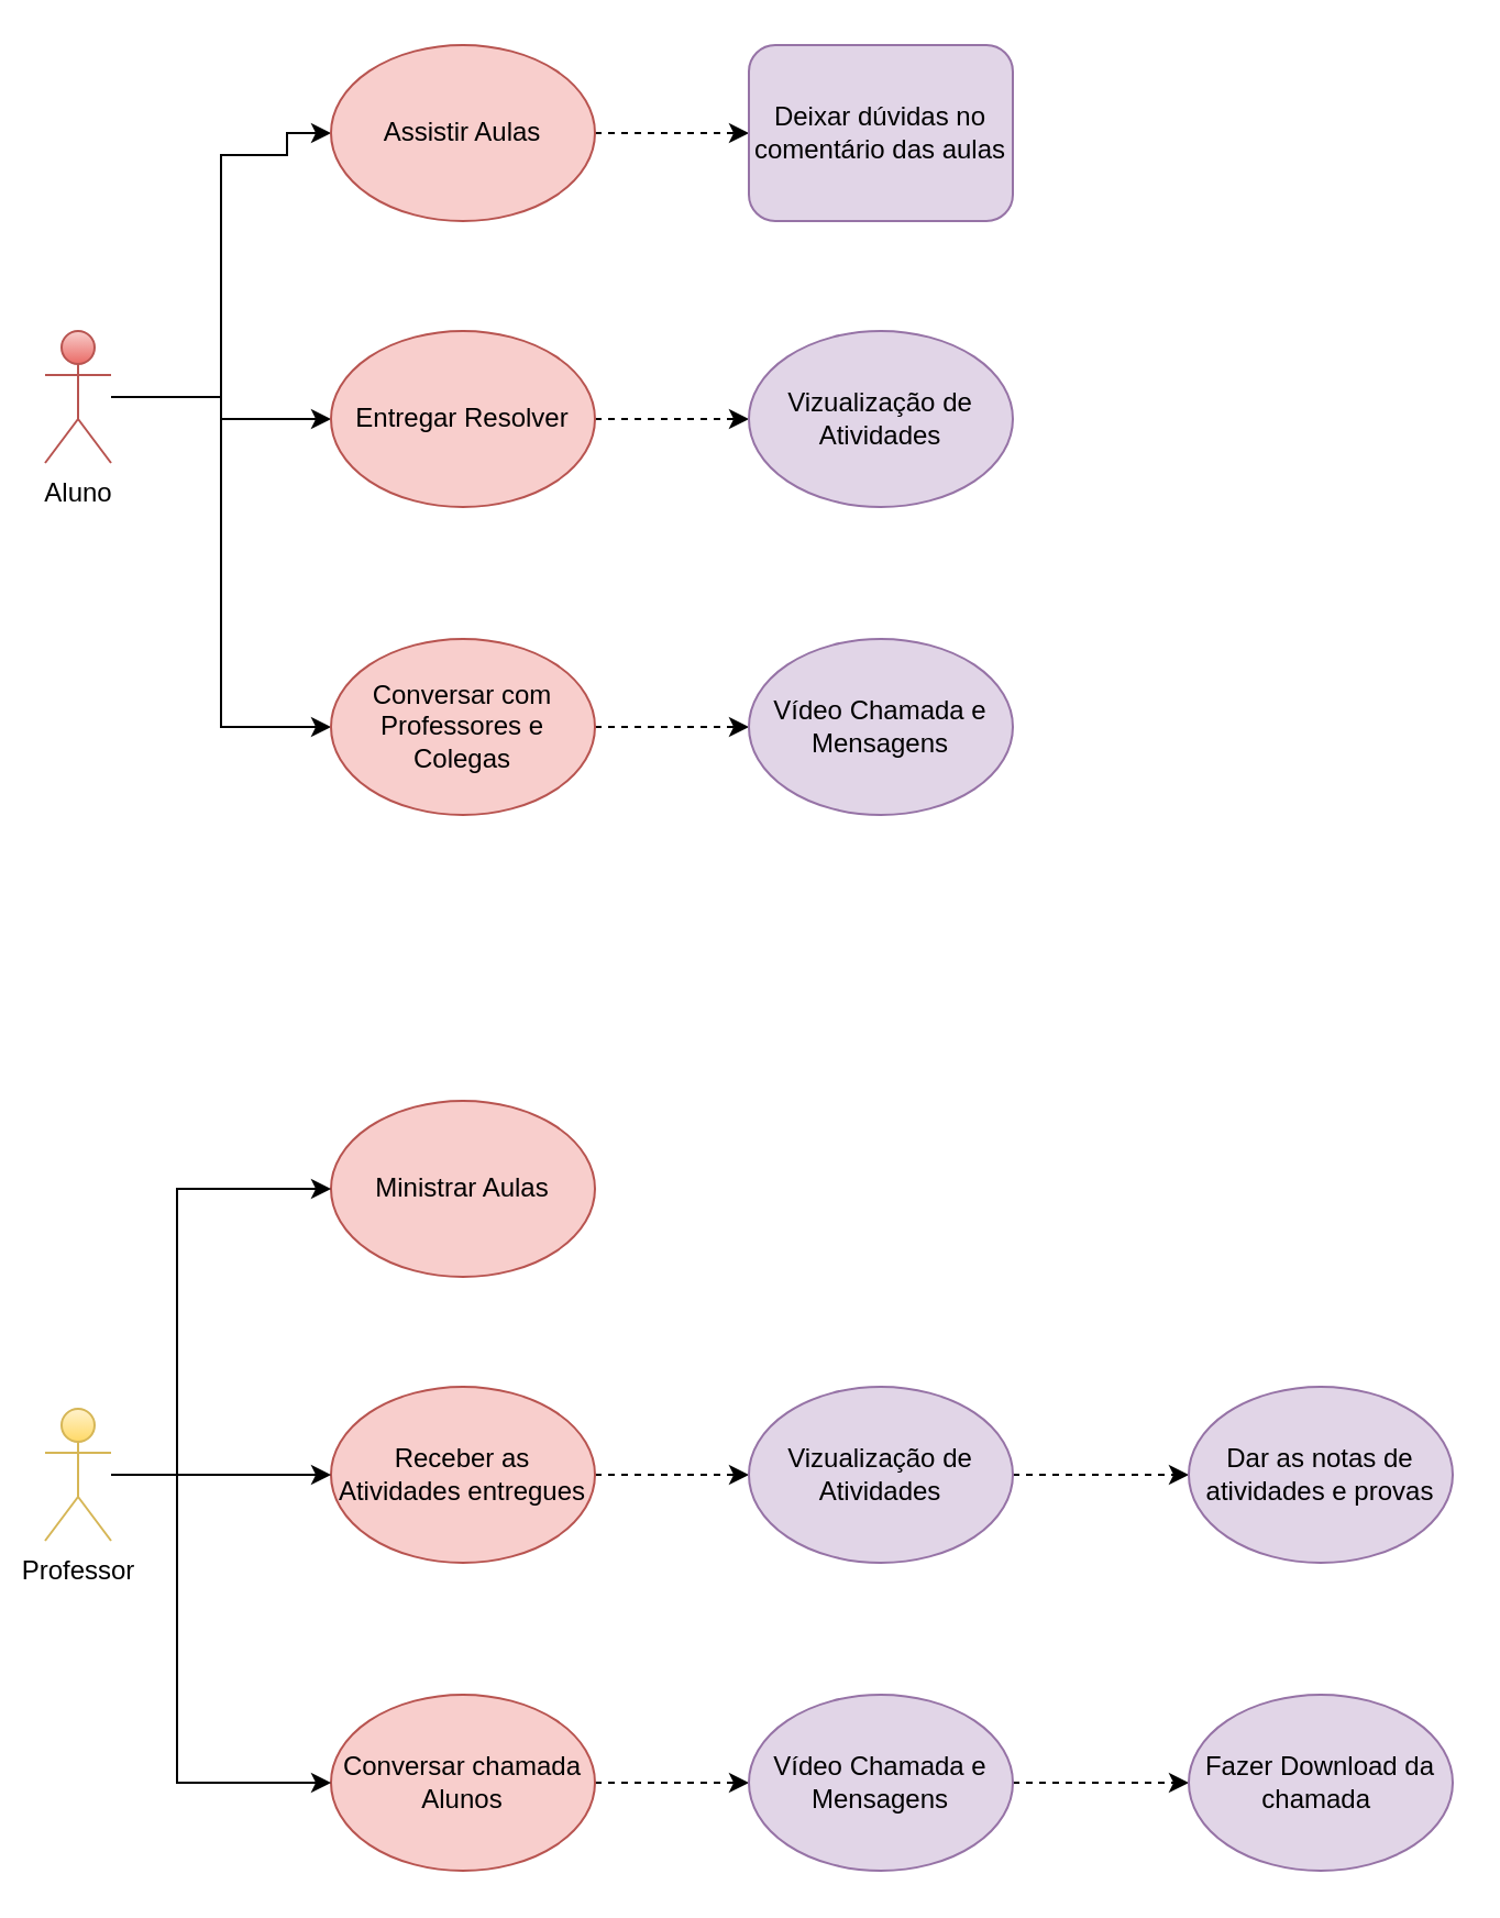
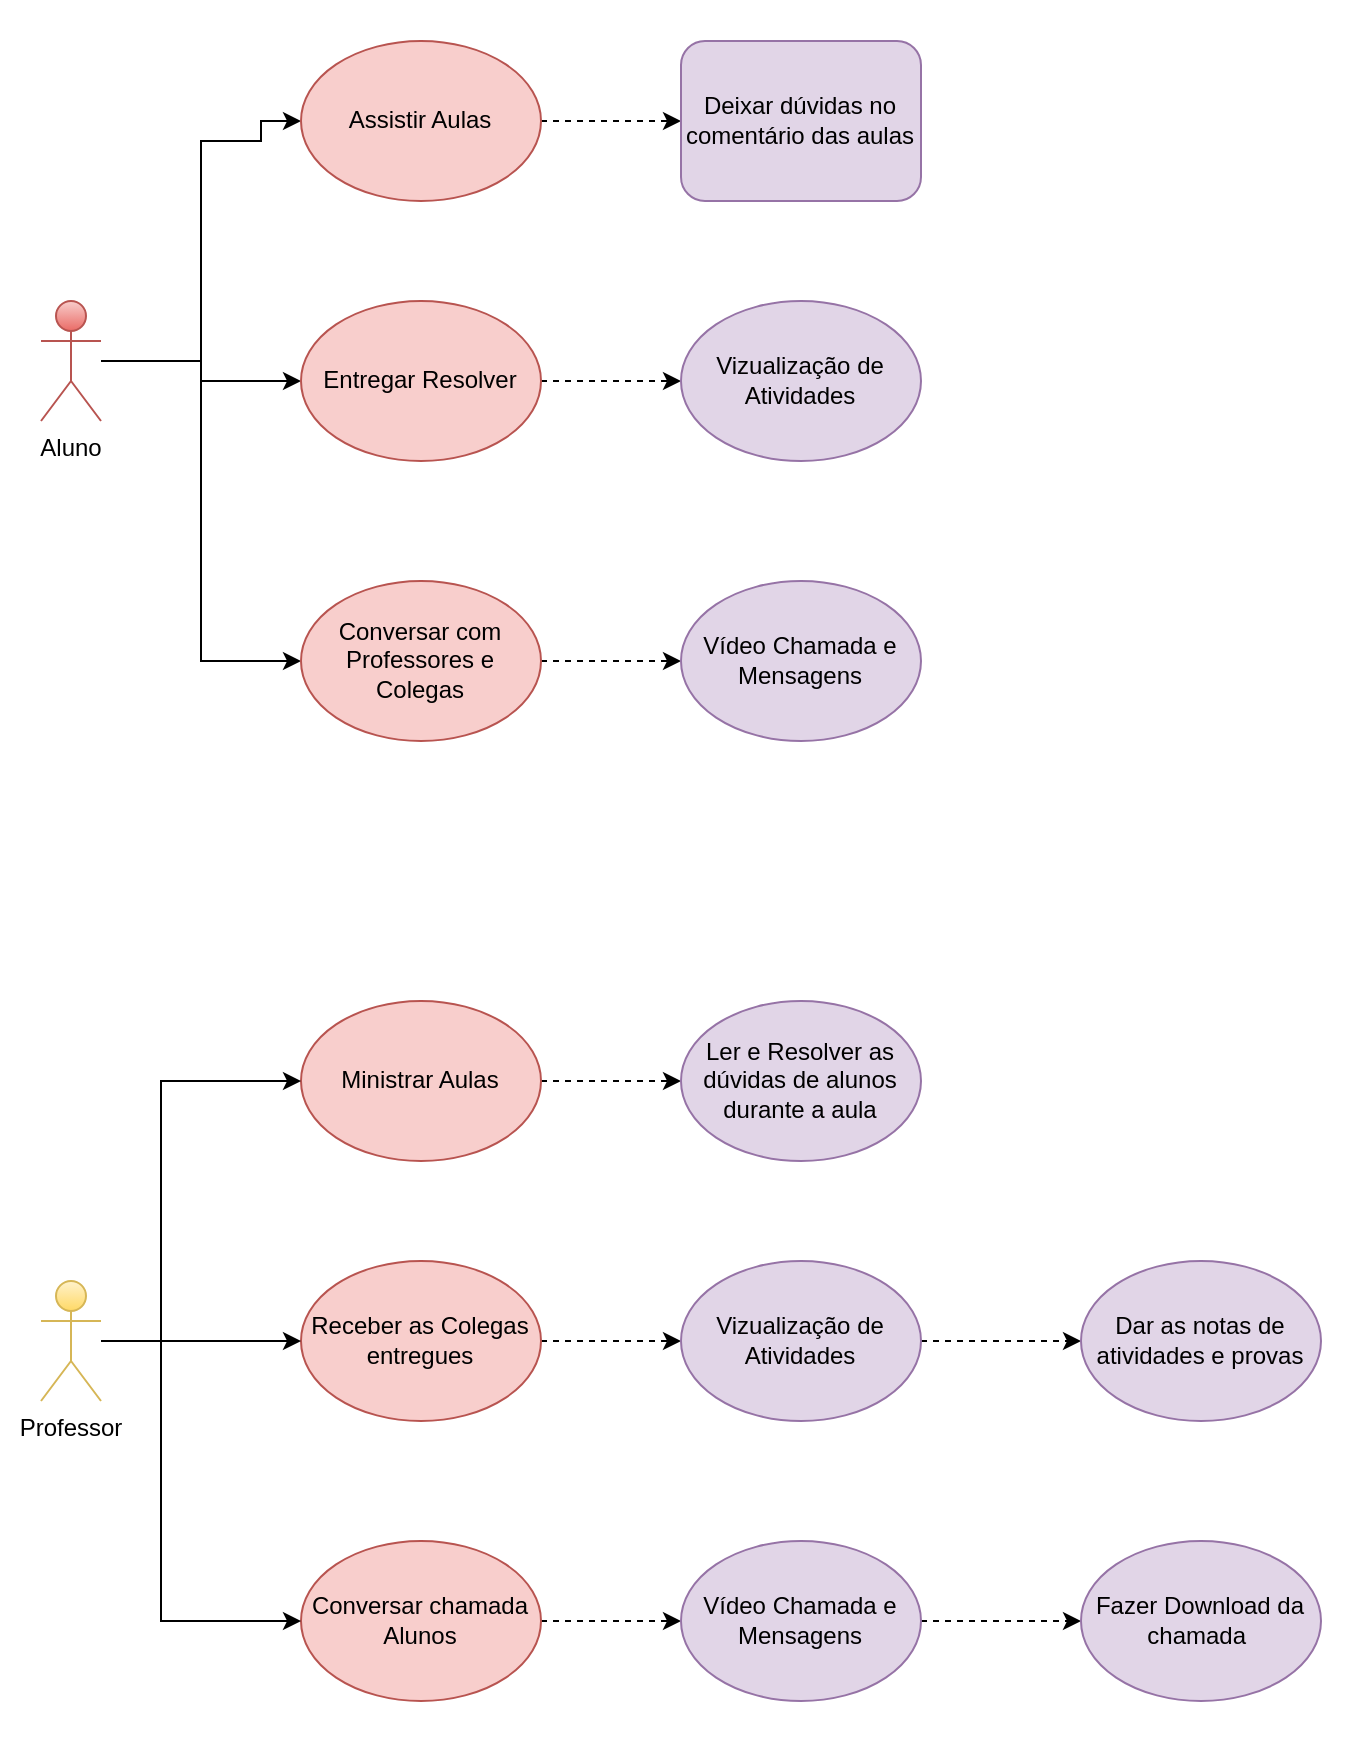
+ <mxCell id="15" value="" style="edgeStyle=orthogonalEdgeStyle;rounded=0;orthogonalLoop=1;jettySize=auto;html=1;dashed=1;strokeColor=#000000;" edge="1" parent="1" source="16" target="25"><mxGeometry relative="1" as="geometry" /></mxCell>
+ <mxCell id="25" value="Ler e Resolver as dúvidas de alunos durante a aula" style="ellipse;whiteSpace=wrap;html=1;fillColor=#e1d5e7;strokeColor=#9673a6;" vertex="1" parent="1"><mxGeometry x="340" y="500" width="120" height="80" as="geometry" /></mxCell>
- <mxCell id="18" value="Receber as Atividades entregues" style="ellipse;whiteSpace=wrap;html=1;fillColor=#f8cecc;strokeColor=#b85450;" vertex="1" parent="1"><mxGeometry x="150" y="630" width="120" height="80" as="geometry" /></mxCell>
+ <mxCell id="18" value="Receber as Colegas entregues" style="ellipse;whiteSpace=wrap;html=1;fillColor=#f8cecc;strokeColor=#b85450;" vertex="1" parent="1"><mxGeometry x="150" y="630" width="120" height="80" as="geometry" /></mxCell>
